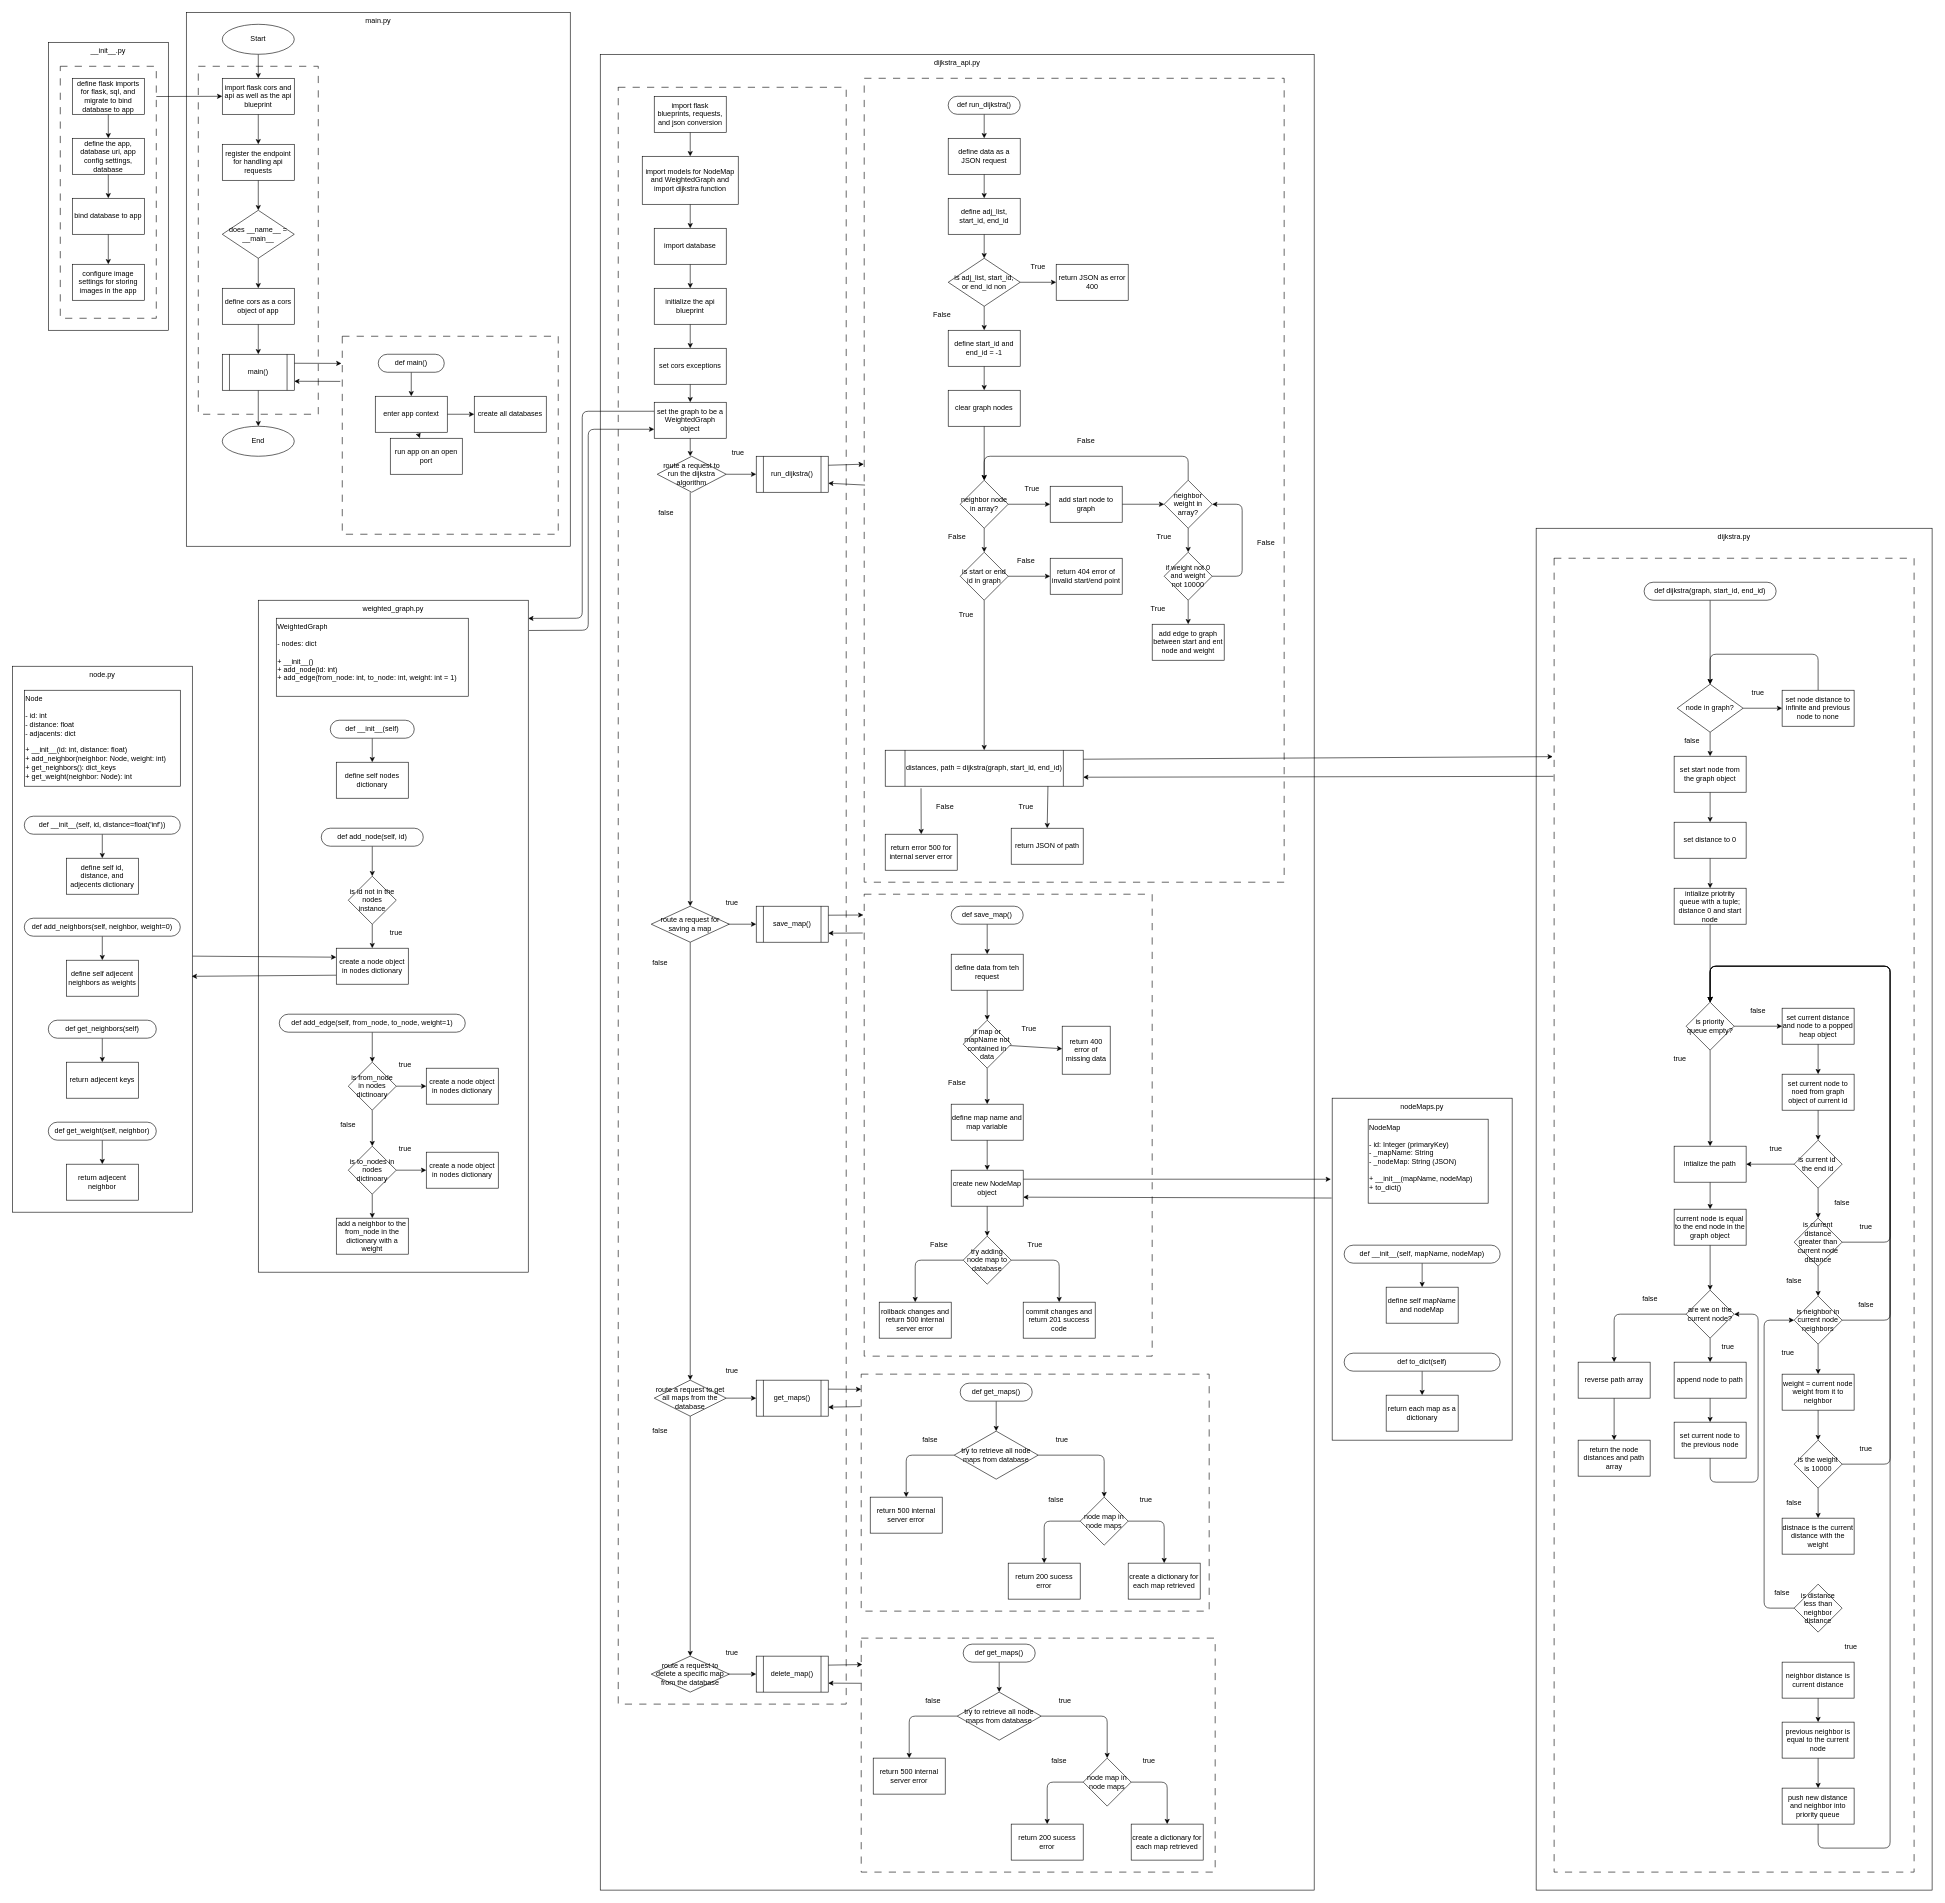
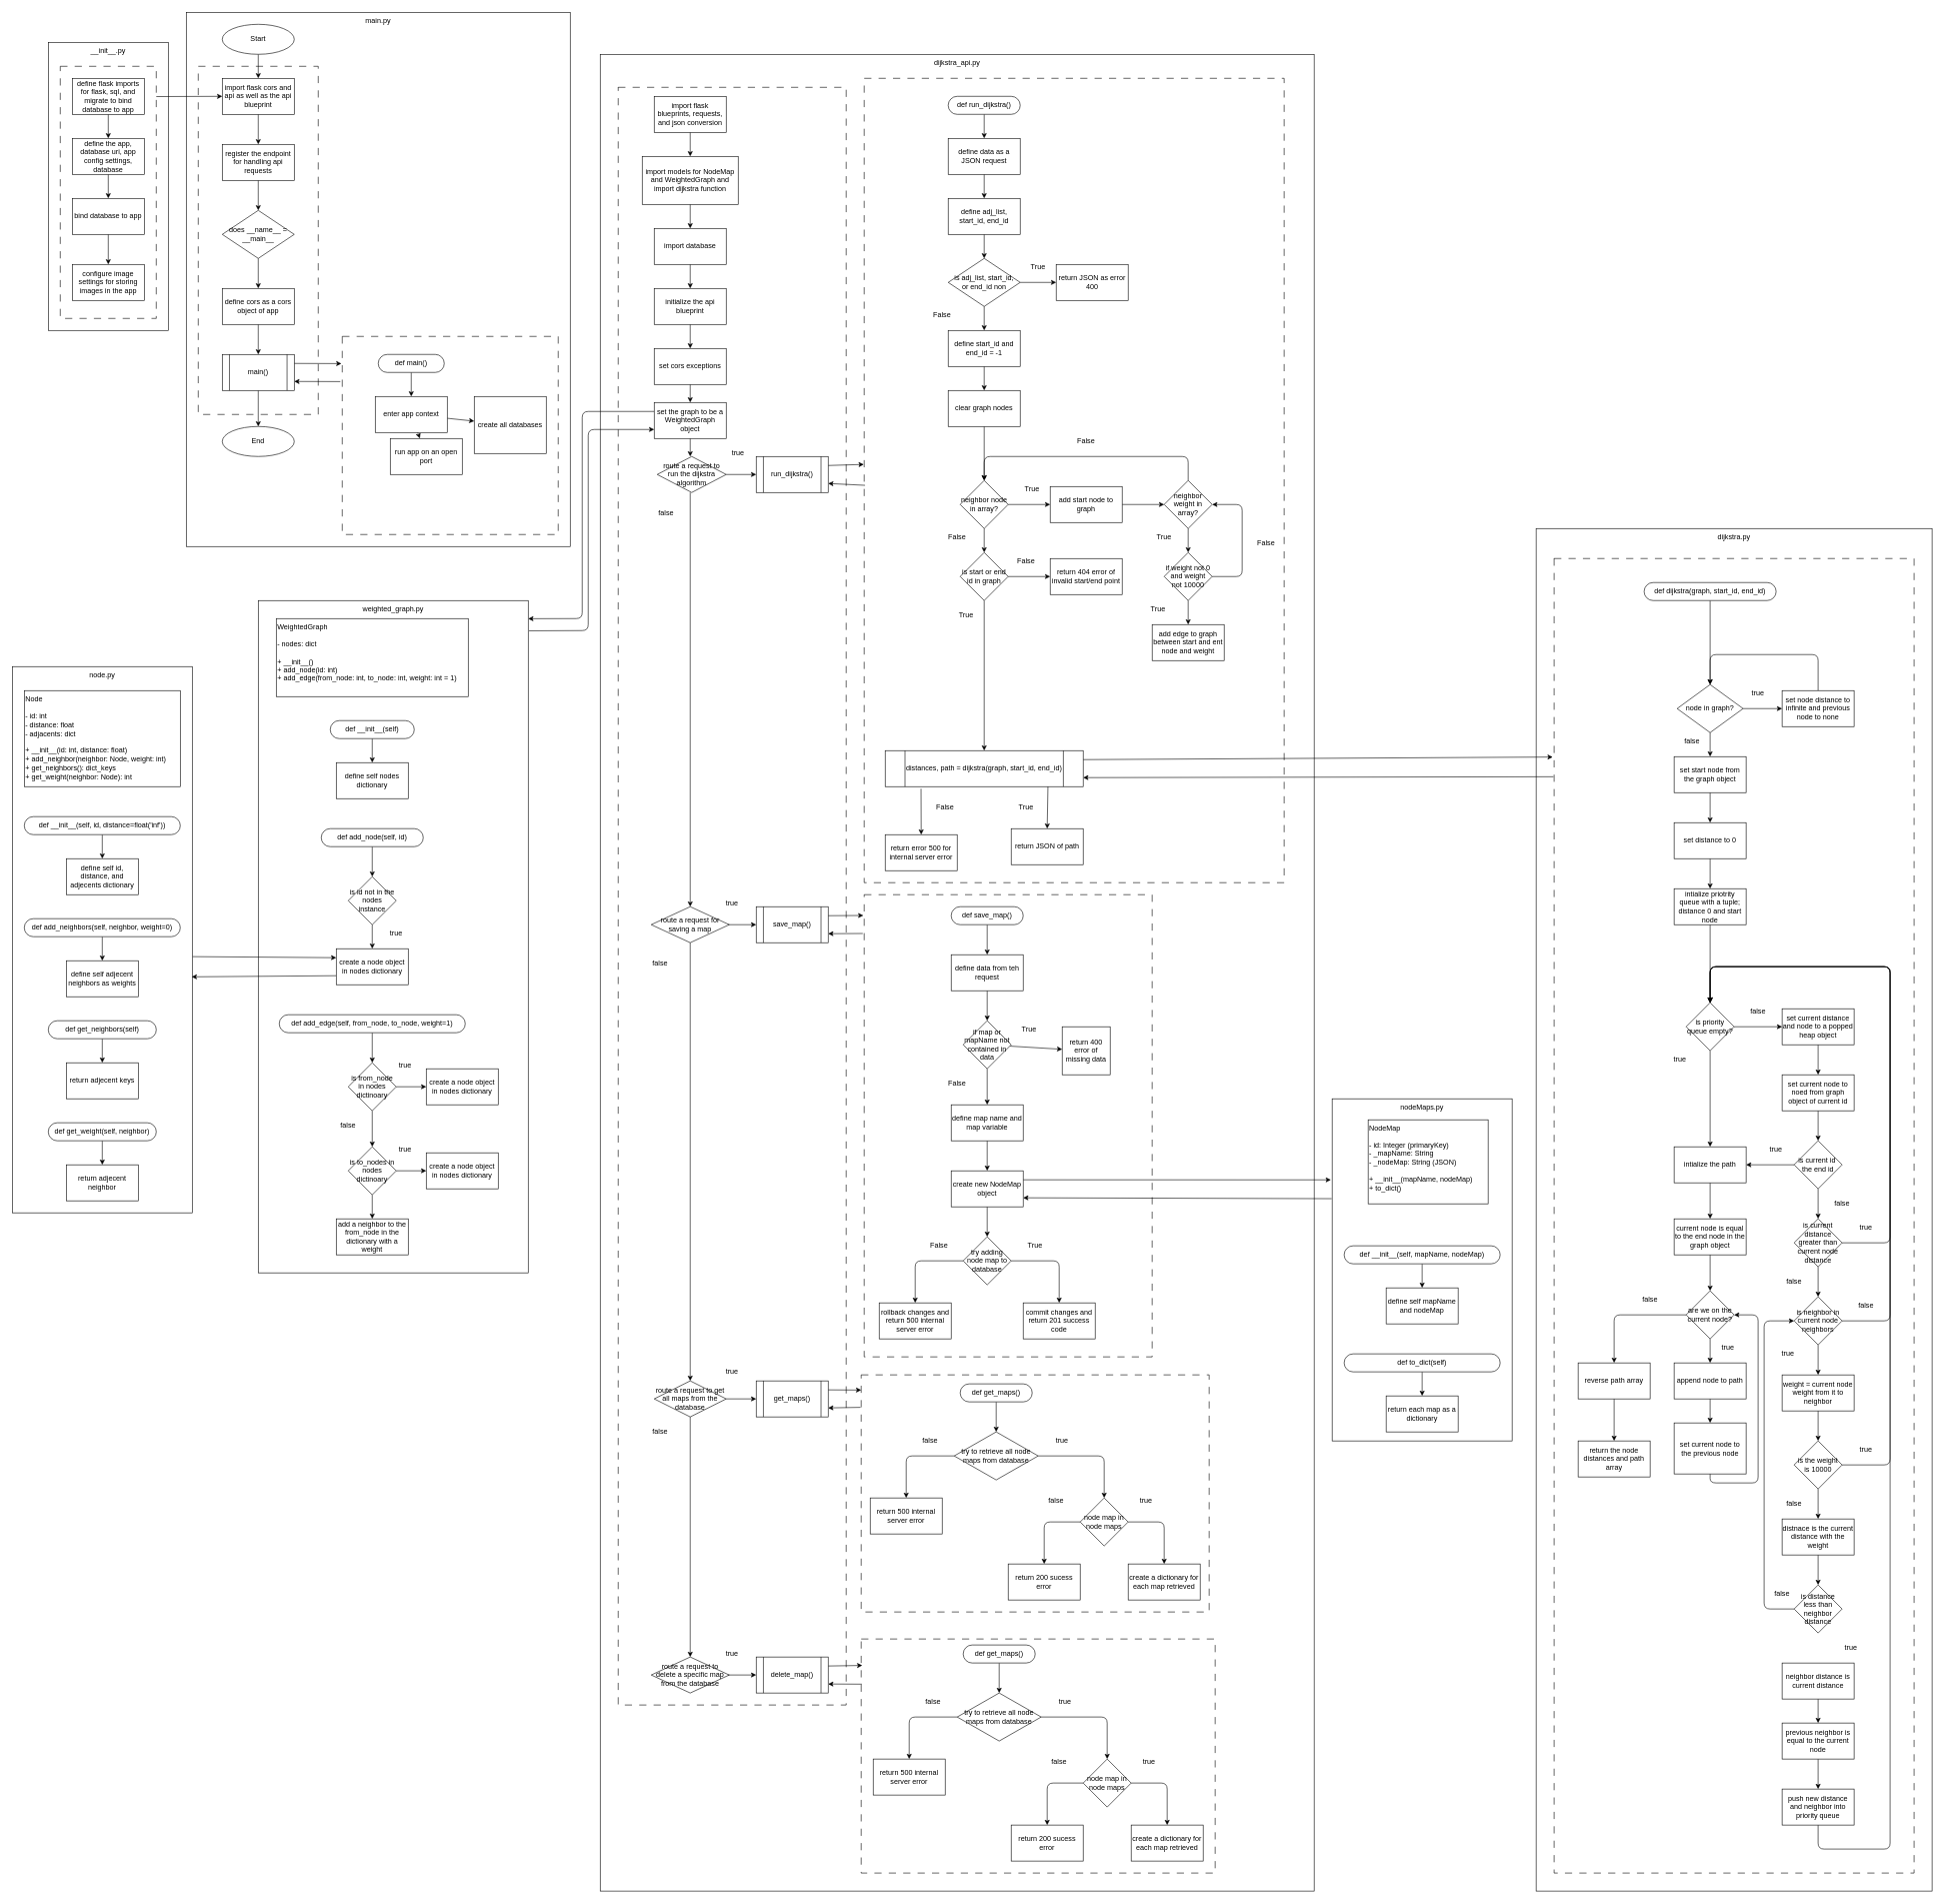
- <mxCell id="33" value="create all databases" style="rounded=0;whiteSpace=wrap;html=1;" vertex="1" parent="1"><mxGeometry x="790" y="660" width="120" height="60" as="geometry" /></mxCell>
+ <mxCell id="33" value="create all databases" style="rounded=0;whiteSpace=wrap;html=1;" vertex="1" parent="1"><mxGeometry x="790" y="660" width="120" height="95" as="geometry" /></mxCell>
- <mxCell id="252" value="current node is equal to the end node in the graph object" style="rounded=0;whiteSpace=wrap;html=1;" vertex="1" parent="1"><mxGeometry x="2790" y="2015" width="120" height="60" as="geometry" /></mxCell>
+ <mxCell id="252" value="current node is equal to the end node in the graph object" style="rounded=0;whiteSpace=wrap;html=1;" vertex="1" parent="1"><mxGeometry x="2790" y="2030" width="120" height="60" as="geometry" /></mxCell>
- <mxCell id="259" value="set current node to the previous node" style="rounded=0;whiteSpace=wrap;html=1;" vertex="1" parent="1"><mxGeometry x="2790" y="2370" width="120" height="60" as="geometry" /></mxCell>
+ <mxCell id="259" value="set current node to the previous node" style="rounded=0;whiteSpace=wrap;html=1;" vertex="1" parent="1"><mxGeometry x="2790" y="2370" width="120" height="85" as="geometry" /></mxCell>
+ <mxCell id="227" value="" style="edgeStyle=none;html=1;" edge="1" parent="1" source="228" target="230"><mxGeometry relative="1" as="geometry" /></mxCell>
